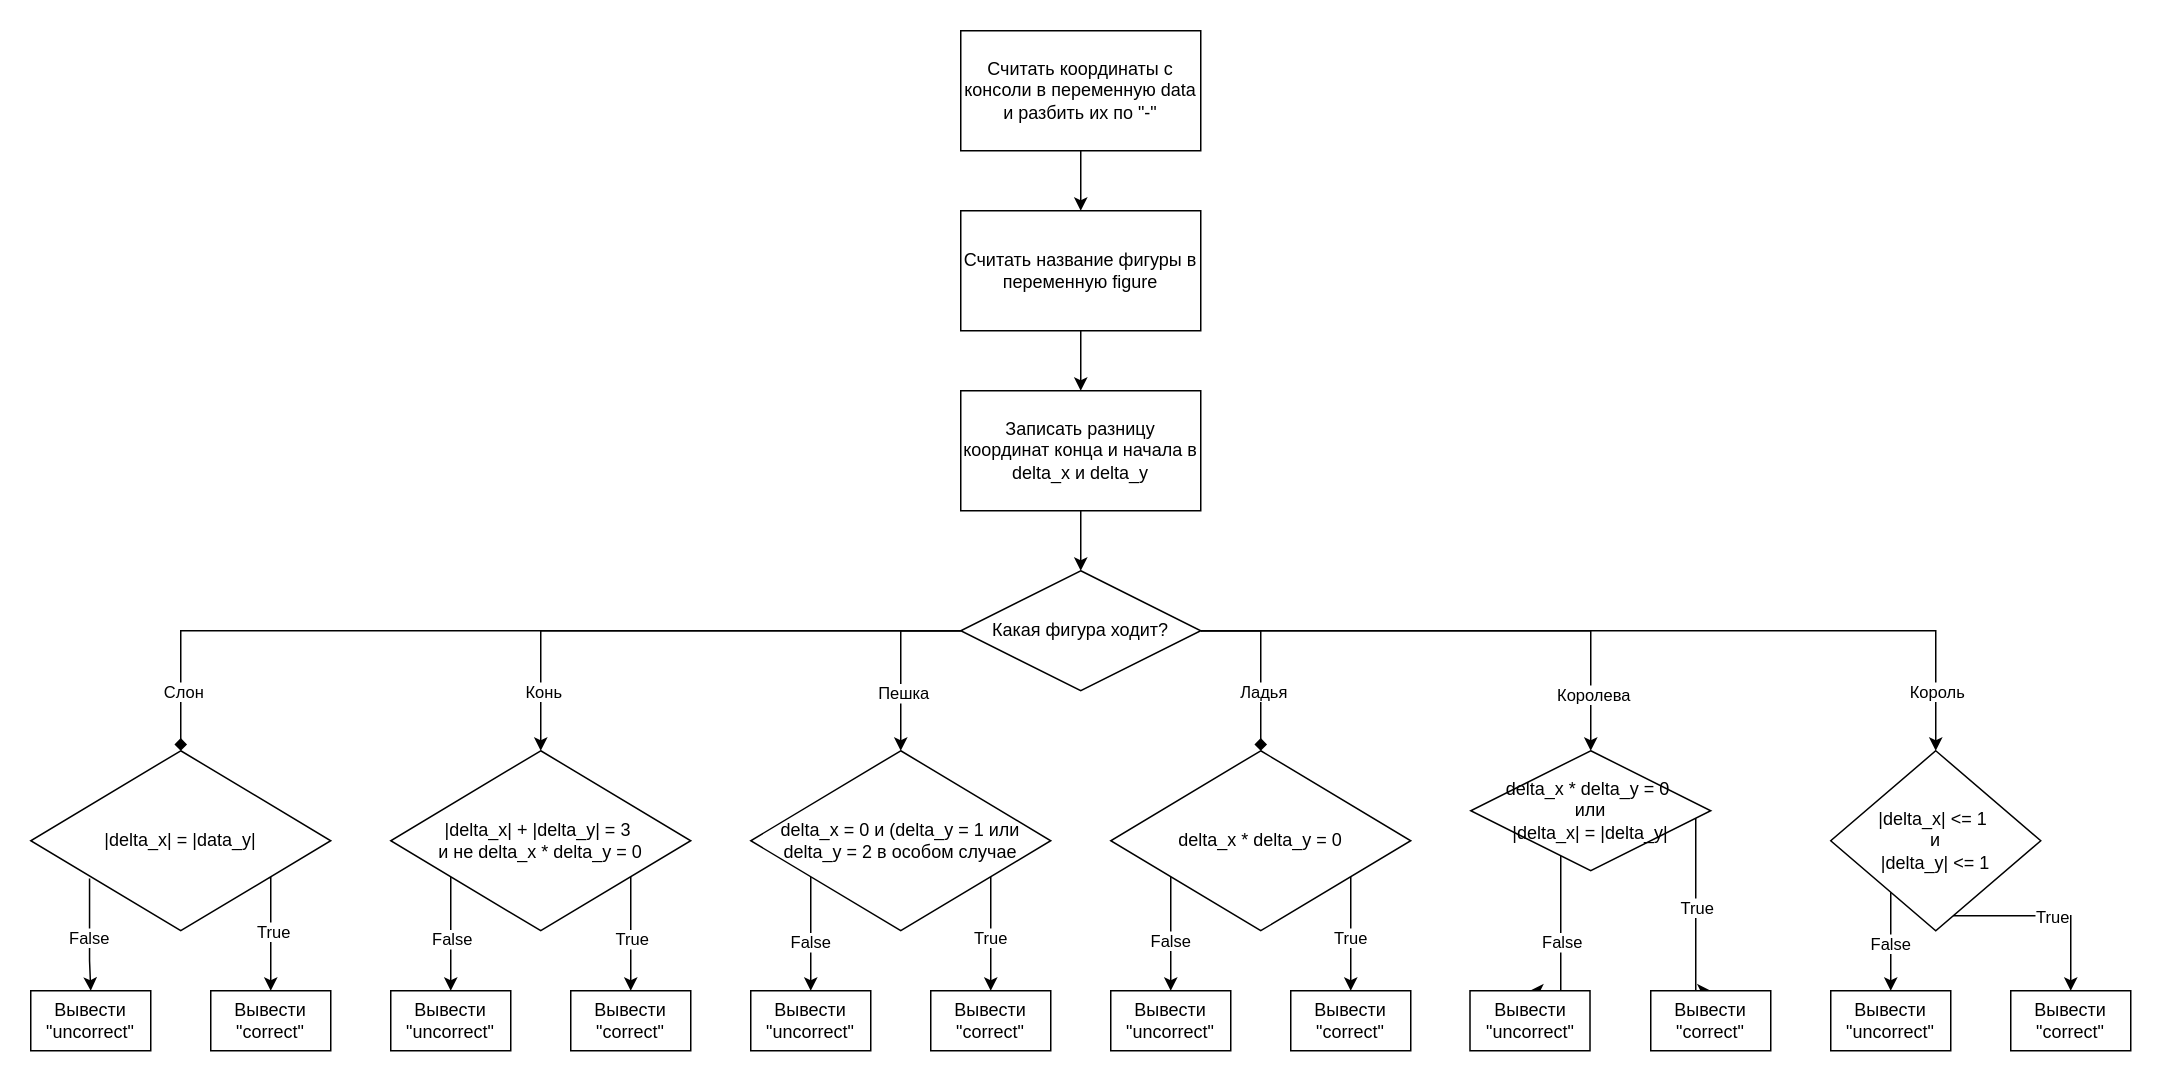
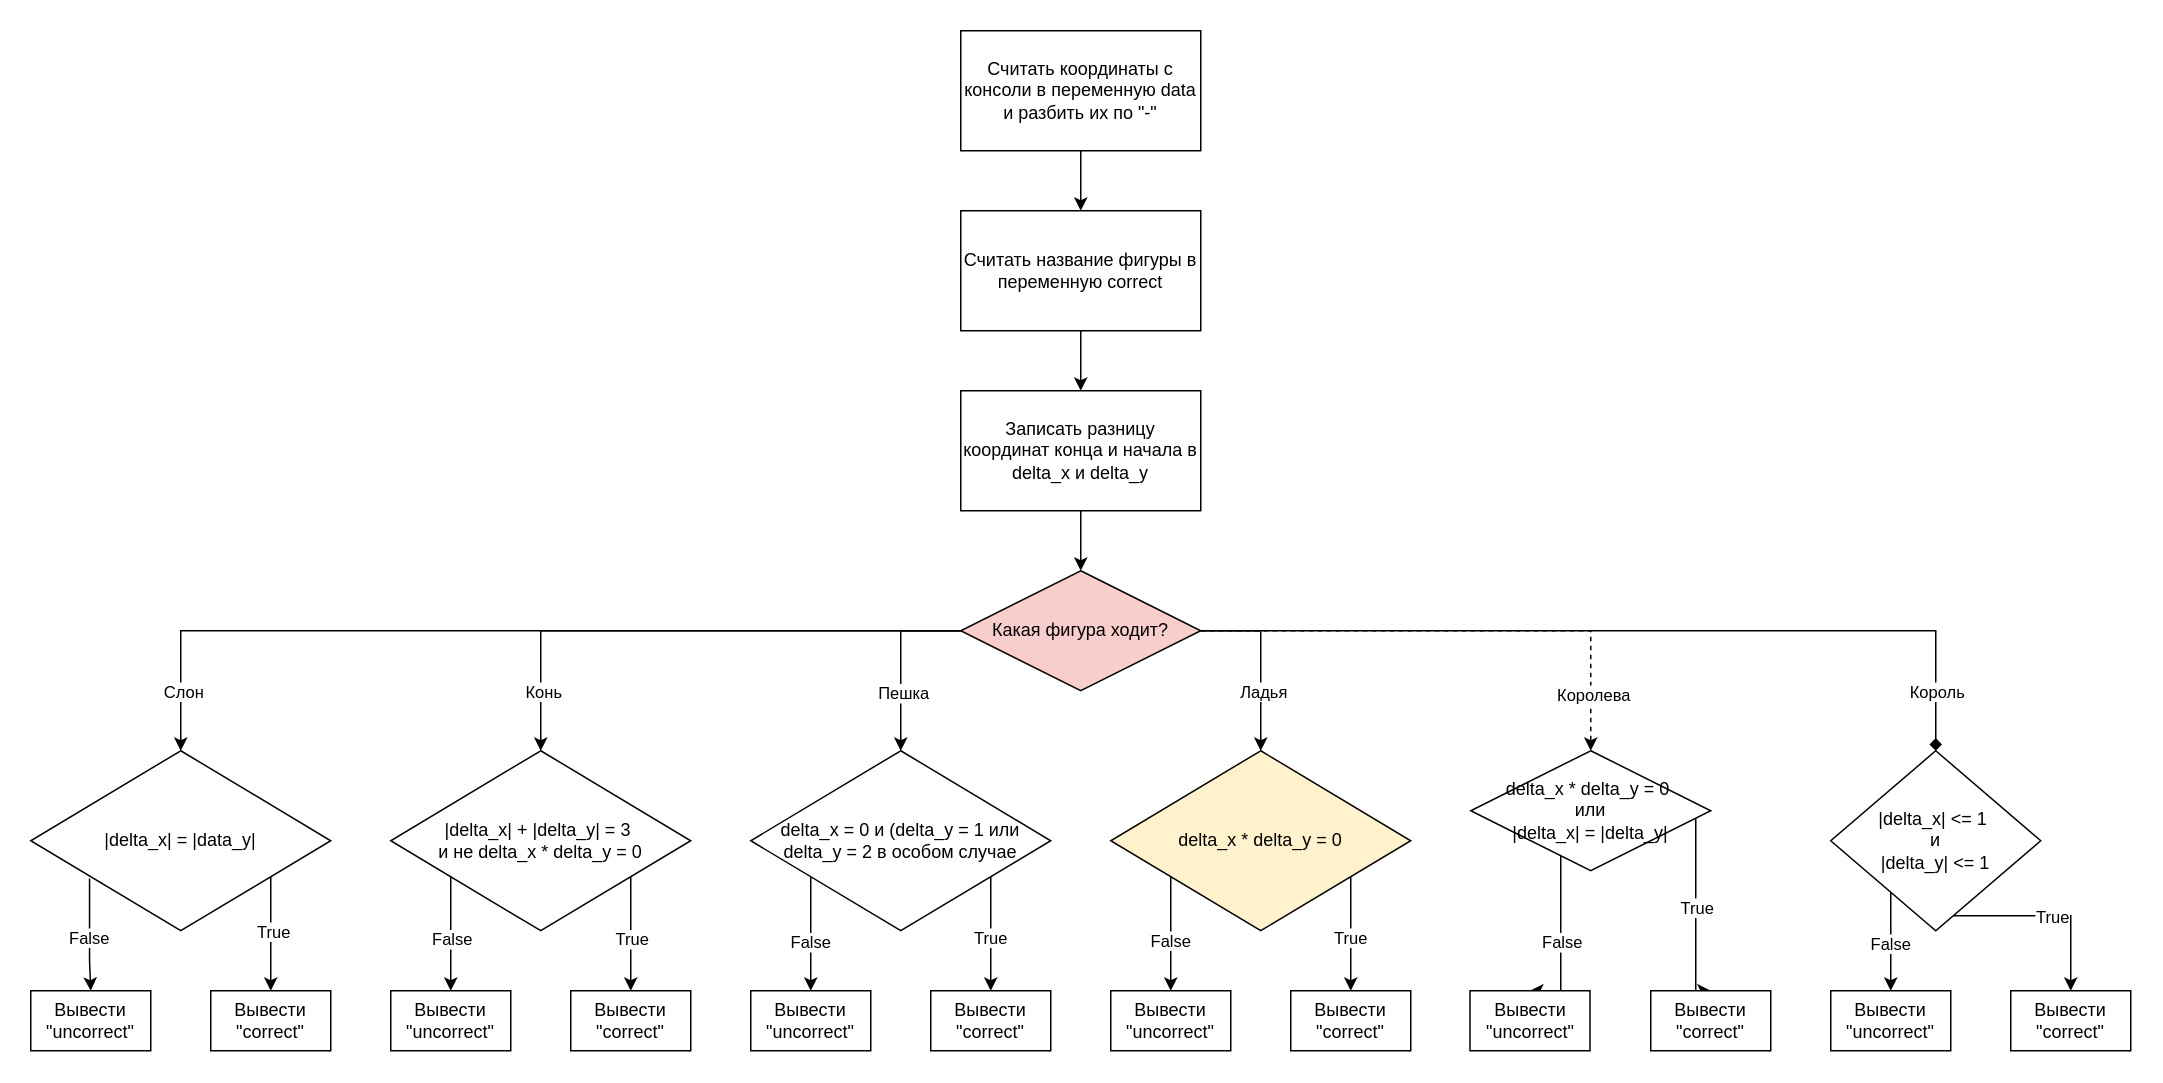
- <mxCell id="5" value="Считать название фигуры в переменную figure" style="rounded=0;whiteSpace=wrap;html=1;" vertex="1" parent="1"><mxGeometry x="640" y="140" width="160" height="80" as="geometry" /></mxCell>
+ <mxCell id="5" value="Считать название фигуры в переменную correct" style="rounded=0;whiteSpace=wrap;html=1;" vertex="1" parent="1"><mxGeometry x="640" y="140" width="160" height="80" as="geometry" /></mxCell>
- <mxCell id="20" value="Какая фигура ходит?" style="rhombus;whiteSpace=wrap;html=1;" vertex="1" parent="1"><mxGeometry x="640" y="380" width="160" height="80" as="geometry" /></mxCell>
+ <mxCell id="20" value="Какая фигура ходит?" style="rhombus;whiteSpace=wrap;html=1;fillColor=#f8cecc;" vertex="1" parent="1"><mxGeometry x="640" y="380" width="160" height="80" as="geometry" /></mxCell>
- <mxCell id="10" style="edgeStyle=orthogonalEdgeStyle;rounded=0;orthogonalLoop=1;jettySize=auto;html=1;entryX=0.5;entryY=0;entryDx=0;entryDy=0;" edge="1" parent="1" source="20" target="43"><mxGeometry relative="1" as="geometry" /></mxCell>
+ <mxCell id="10" style="edgeStyle=orthogonalEdgeStyle;rounded=0;orthogonalLoop=1;jettySize=auto;html=1;entryX=0.5;entryY=0;entryDx=0;entryDy=0;dashed=1;" edge="1" parent="1" source="20" target="43"><mxGeometry relative="1" as="geometry" /></mxCell>
- <mxCell id="18" style="edgeStyle=orthogonalEdgeStyle;rounded=0;orthogonalLoop=1;jettySize=auto;html=1;entryX=0.5;entryY=0;entryDx=0;entryDy=0;endArrow=diamond;" edge="1" parent="1" source="20" target="38"><mxGeometry relative="1" as="geometry" /></mxCell>
+ <mxCell id="18" style="edgeStyle=orthogonalEdgeStyle;rounded=0;orthogonalLoop=1;jettySize=auto;html=1;entryX=0.5;entryY=0;entryDx=0;entryDy=0;" edge="1" parent="1" source="20" target="38"><mxGeometry relative="1" as="geometry" /></mxCell>
- <mxCell id="8" style="edgeStyle=orthogonalEdgeStyle;rounded=0;orthogonalLoop=1;jettySize=auto;html=1;entryX=0.5;entryY=0;entryDx=0;entryDy=0;endArrow=diamond;" edge="1" parent="1" source="20" target="30"><mxGeometry relative="1" as="geometry"><Array as="points"><mxPoint x="840" y="420" /></Array></mxGeometry></mxCell>
+ <mxCell id="8" style="edgeStyle=orthogonalEdgeStyle;rounded=0;orthogonalLoop=1;jettySize=auto;html=1;entryX=0.5;entryY=0;entryDx=0;entryDy=0;" edge="1" parent="1" source="20" target="30"><mxGeometry relative="1" as="geometry"><Array as="points"><mxPoint x="840" y="420" /></Array></mxGeometry></mxCell>
- <mxCell id="12" style="edgeStyle=orthogonalEdgeStyle;rounded=0;orthogonalLoop=1;jettySize=auto;html=1;entryX=0.5;entryY=0;entryDx=0;entryDy=0;" edge="1" parent="1" source="20" target="48"><mxGeometry relative="1" as="geometry" /></mxCell>
+ <mxCell id="12" style="edgeStyle=orthogonalEdgeStyle;rounded=0;orthogonalLoop=1;jettySize=auto;html=1;entryX=0.5;entryY=0;entryDx=0;entryDy=0;endArrow=diamond;" edge="1" parent="1" source="20" target="48"><mxGeometry relative="1" as="geometry" /></mxCell>
- <mxCell id="30" value="delta_x * delta_y = 0" style="rhombus;whiteSpace=wrap;html=1;" vertex="1" parent="1"><mxGeometry x="740" y="500" width="200" height="120" as="geometry" /></mxCell>
+ <mxCell id="30" value="delta_x * delta_y = 0" style="rhombus;whiteSpace=wrap;html=1;fillColor=#fff2cc;" vertex="1" parent="1"><mxGeometry x="740" y="500" width="200" height="120" as="geometry" /></mxCell>
